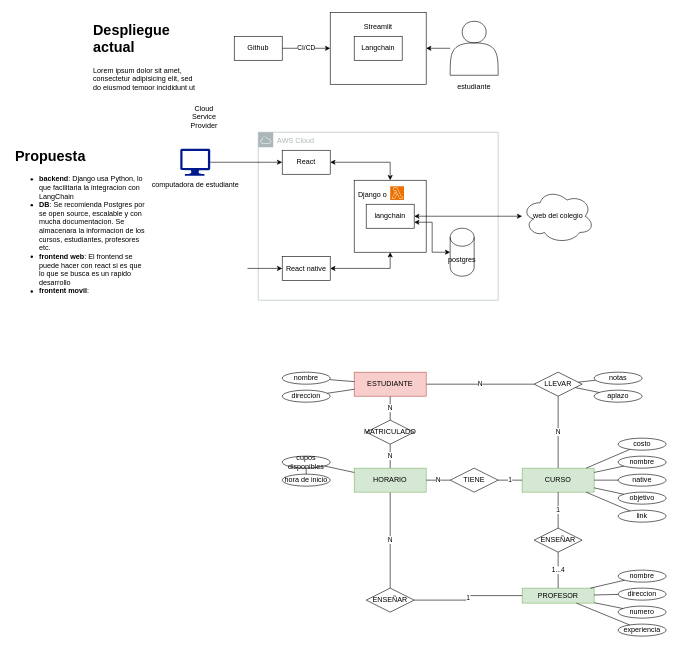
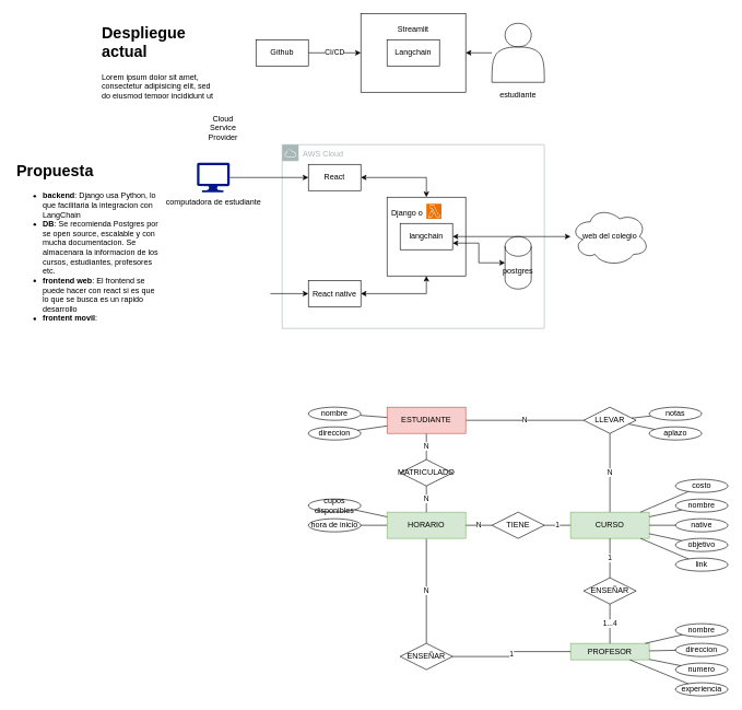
- <mxCell id="11" value="postgres" style="shape=cylinder3;whiteSpace=wrap;html=1;boundedLbl=1;backgroundOutline=1;size=15;" vertex="1" parent="1"><mxGeometry x="750" y="380" width="40" height="80" as="geometry" /></mxCell>
+ <mxCell id="11" value="postgres" style="shape=cylinder3;whiteSpace=wrap;html=1;boundedLbl=1;backgroundOutline=1;size=15;" vertex="1" parent="1"><mxGeometry x="770" y="360" width="40" height="80" as="geometry" /></mxCell>
- <mxCell id="55" style="rounded=0;orthogonalLoop=1;jettySize=auto;html=1;endArrow=none;endFill=0;" edge="1" parent="1" source="54" target="35"><mxGeometry relative="1" as="geometry"><mxPoint x="579" y="688" as="sourcePoint" /><mxPoint x="570" y="870" as="targetPoint" /></mxGeometry></mxCell>
+ <mxCell id="55" style="rounded=0;orthogonalLoop=1;jettySize=auto;html=1;endArrow=none;endFill=0;" edge="1" parent="1" source="54" target="34"><mxGeometry relative="1" as="geometry"><mxPoint x="579" y="688" as="sourcePoint" /><mxPoint x="570" y="870" as="targetPoint" /></mxGeometry></mxCell>
